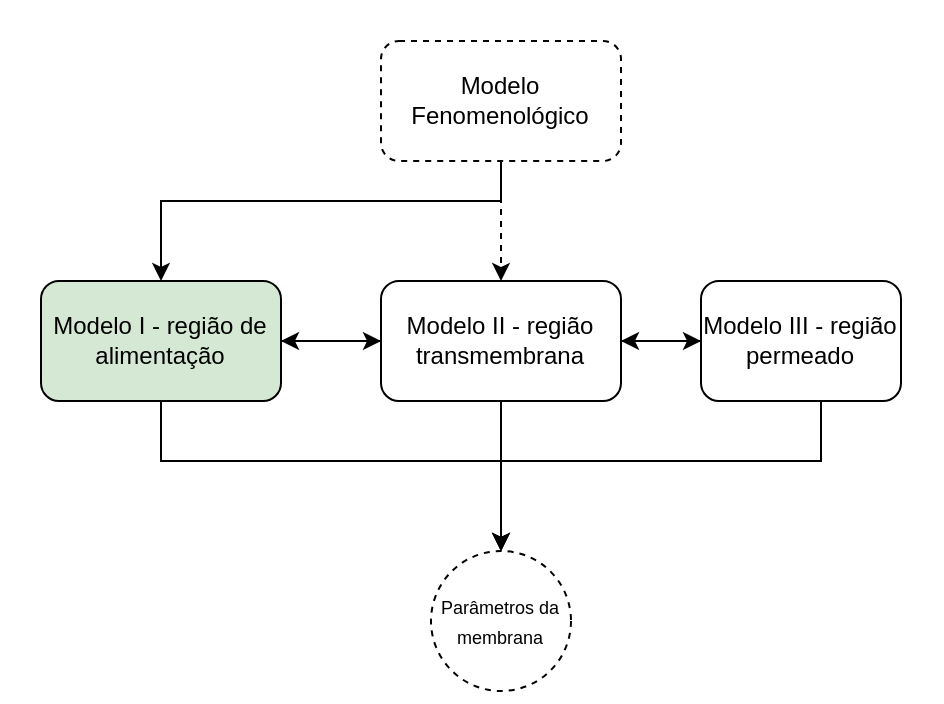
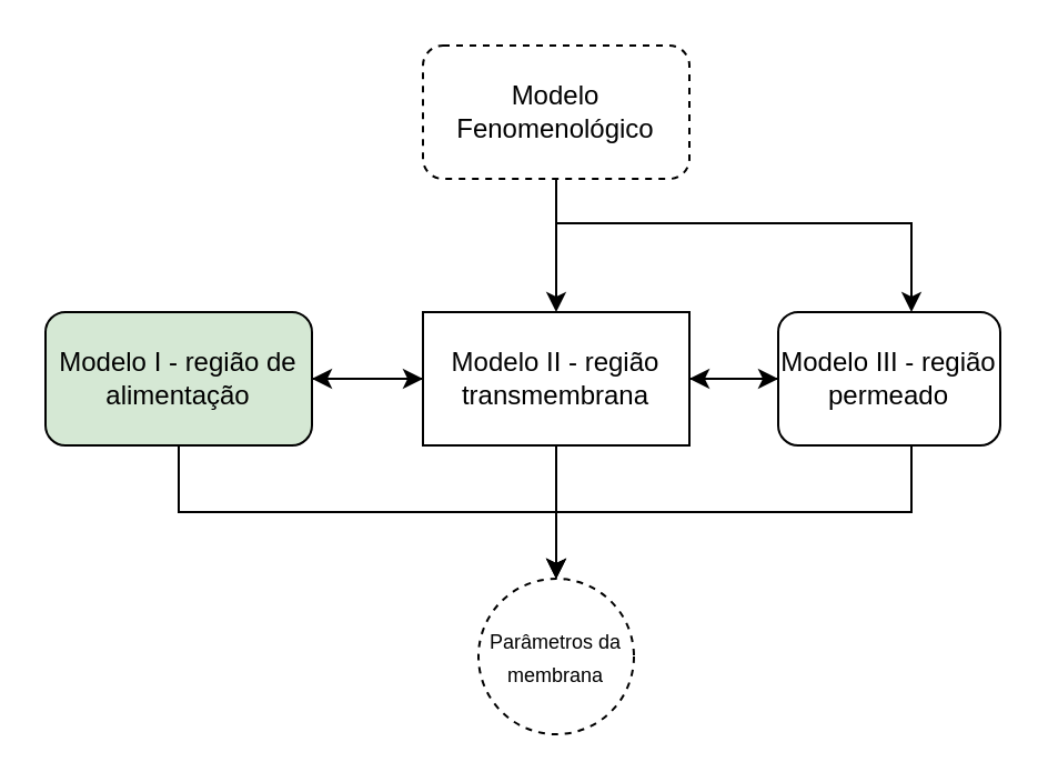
- <mxCell id="4" style="edgeStyle=orthogonalEdgeStyle;rounded=0;orthogonalLoop=1;jettySize=auto;html=1;entryX=0.5;entryY=0;entryDx=0;entryDy=0;" edge="1" parent="1" source="5" target="11"><mxGeometry relative="1" as="geometry"><Array as="points"><mxPoint x="250" y="100" /><mxPoint x="80" y="100" /></Array></mxGeometry></mxCell>
+ <mxCell id="3" style="edgeStyle=orthogonalEdgeStyle;rounded=0;orthogonalLoop=1;jettySize=auto;html=1;" edge="1" parent="1" source="5" target="8"><mxGeometry relative="1" as="geometry"><Array as="points"><mxPoint x="250" y="100" /><mxPoint x="410" y="100" /></Array></mxGeometry></mxCell>
- <mxCell id="2" style="edgeStyle=orthogonalEdgeStyle;rounded=0;orthogonalLoop=1;jettySize=auto;html=1;dashed=1;" edge="1" parent="1" source="5" target="15"><mxGeometry relative="1" as="geometry" /></mxCell>
+ <mxCell id="2" style="edgeStyle=orthogonalEdgeStyle;rounded=0;orthogonalLoop=1;jettySize=auto;html=1;" edge="1" parent="1" source="5" target="15"><mxGeometry relative="1" as="geometry" /></mxCell>
- <mxCell id="15" value="Modelo II - região transmembrana" style="rounded=1;whiteSpace=wrap;html=1;" vertex="1" parent="1"><mxGeometry x="190" y="140" width="120" height="60" as="geometry" /></mxCell>
+ <mxCell id="15" value="Modelo II - região transmembrana" style="whiteSpace=wrap;html=1;rounded=0;" vertex="1" parent="1"><mxGeometry x="190" y="140" width="120" height="60" as="geometry" /></mxCell>
- <mxCell id="16" value="&lt;font style=&quot;font-size: 9px;&quot;&gt;Parâmetros da membrana&lt;/font&gt;" style="ellipse;whiteSpace=wrap;html=1;aspect=fixed;dashed=1;" vertex="1" parent="1"><mxGeometry x="215" y="275" width="70" height="70" as="geometry" /></mxCell>
+ <mxCell id="16" value="&lt;font style=&quot;font-size: 9px;&quot;&gt;Parâmetros da membrana&lt;/font&gt;" style="ellipse;whiteSpace=wrap;html=1;aspect=fixed;dashed=1;" vertex="1" parent="1"><mxGeometry x="215" y="260" width="70" height="70" as="geometry" /></mxCell>
